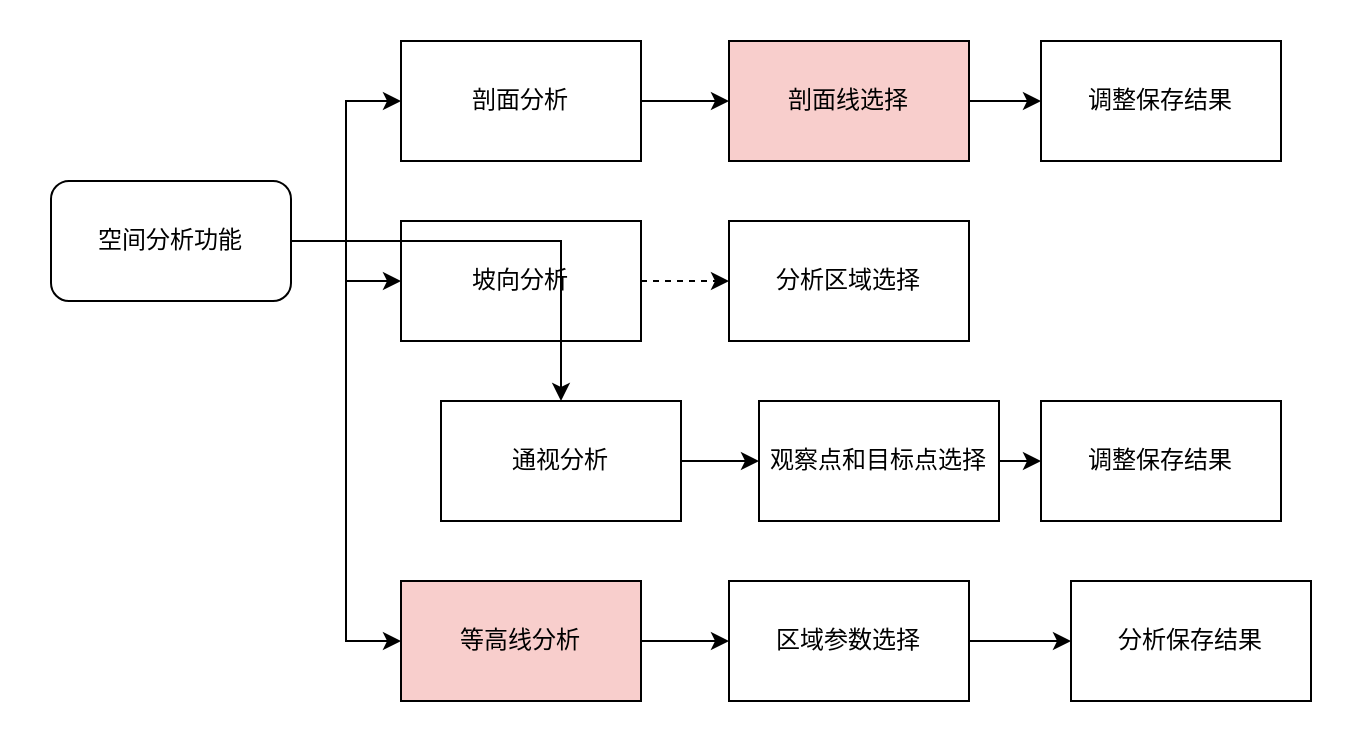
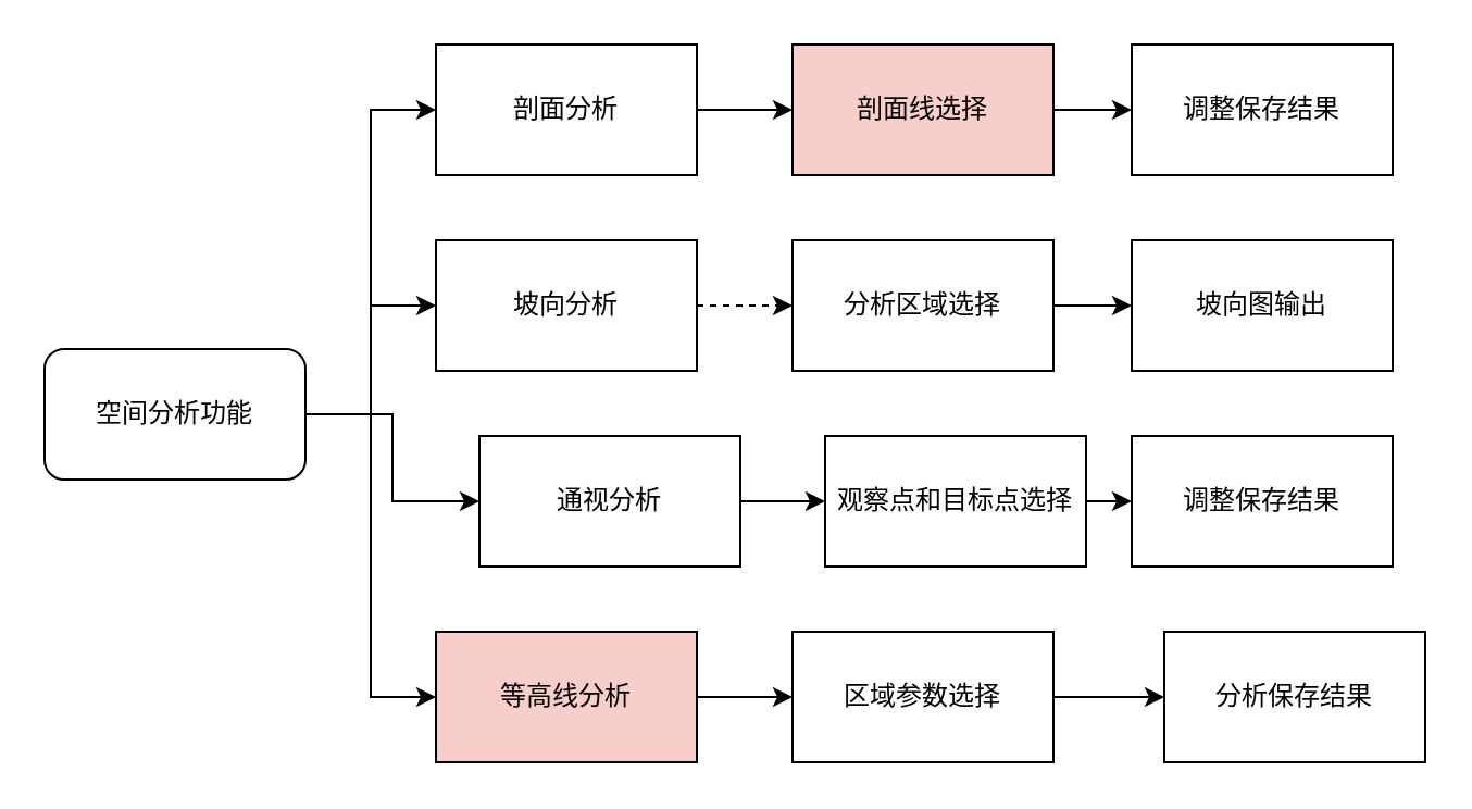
- <mxCell id="26" value="空间分析功能" style="rounded=1;whiteSpace=wrap;html=1;" vertex="1" parent="1"><mxGeometry x="25" y="90" width="120" height="60" as="geometry" /></mxCell>
+ <mxCell id="26" value="空间分析功能" style="rounded=1;whiteSpace=wrap;html=1;" vertex="1" parent="1"><mxGeometry x="20" y="160" width="120" height="60" as="geometry" /></mxCell>
+ <mxCell id="9" style="edgeStyle=orthogonalEdgeStyle;rounded=0;orthogonalLoop=1;jettySize=auto;html=1;exitX=1;exitY=0.5;exitDx=0;exitDy=0;" edge="1" parent="1" source="10" target="11"><mxGeometry relative="1" as="geometry" /></mxCell>
+ <mxCell id="11" value="坡向图输出" style="rounded=0;whiteSpace=wrap;html=1;" vertex="1" parent="1"><mxGeometry x="520" y="110" width="120" height="60" as="geometry" /></mxCell>
